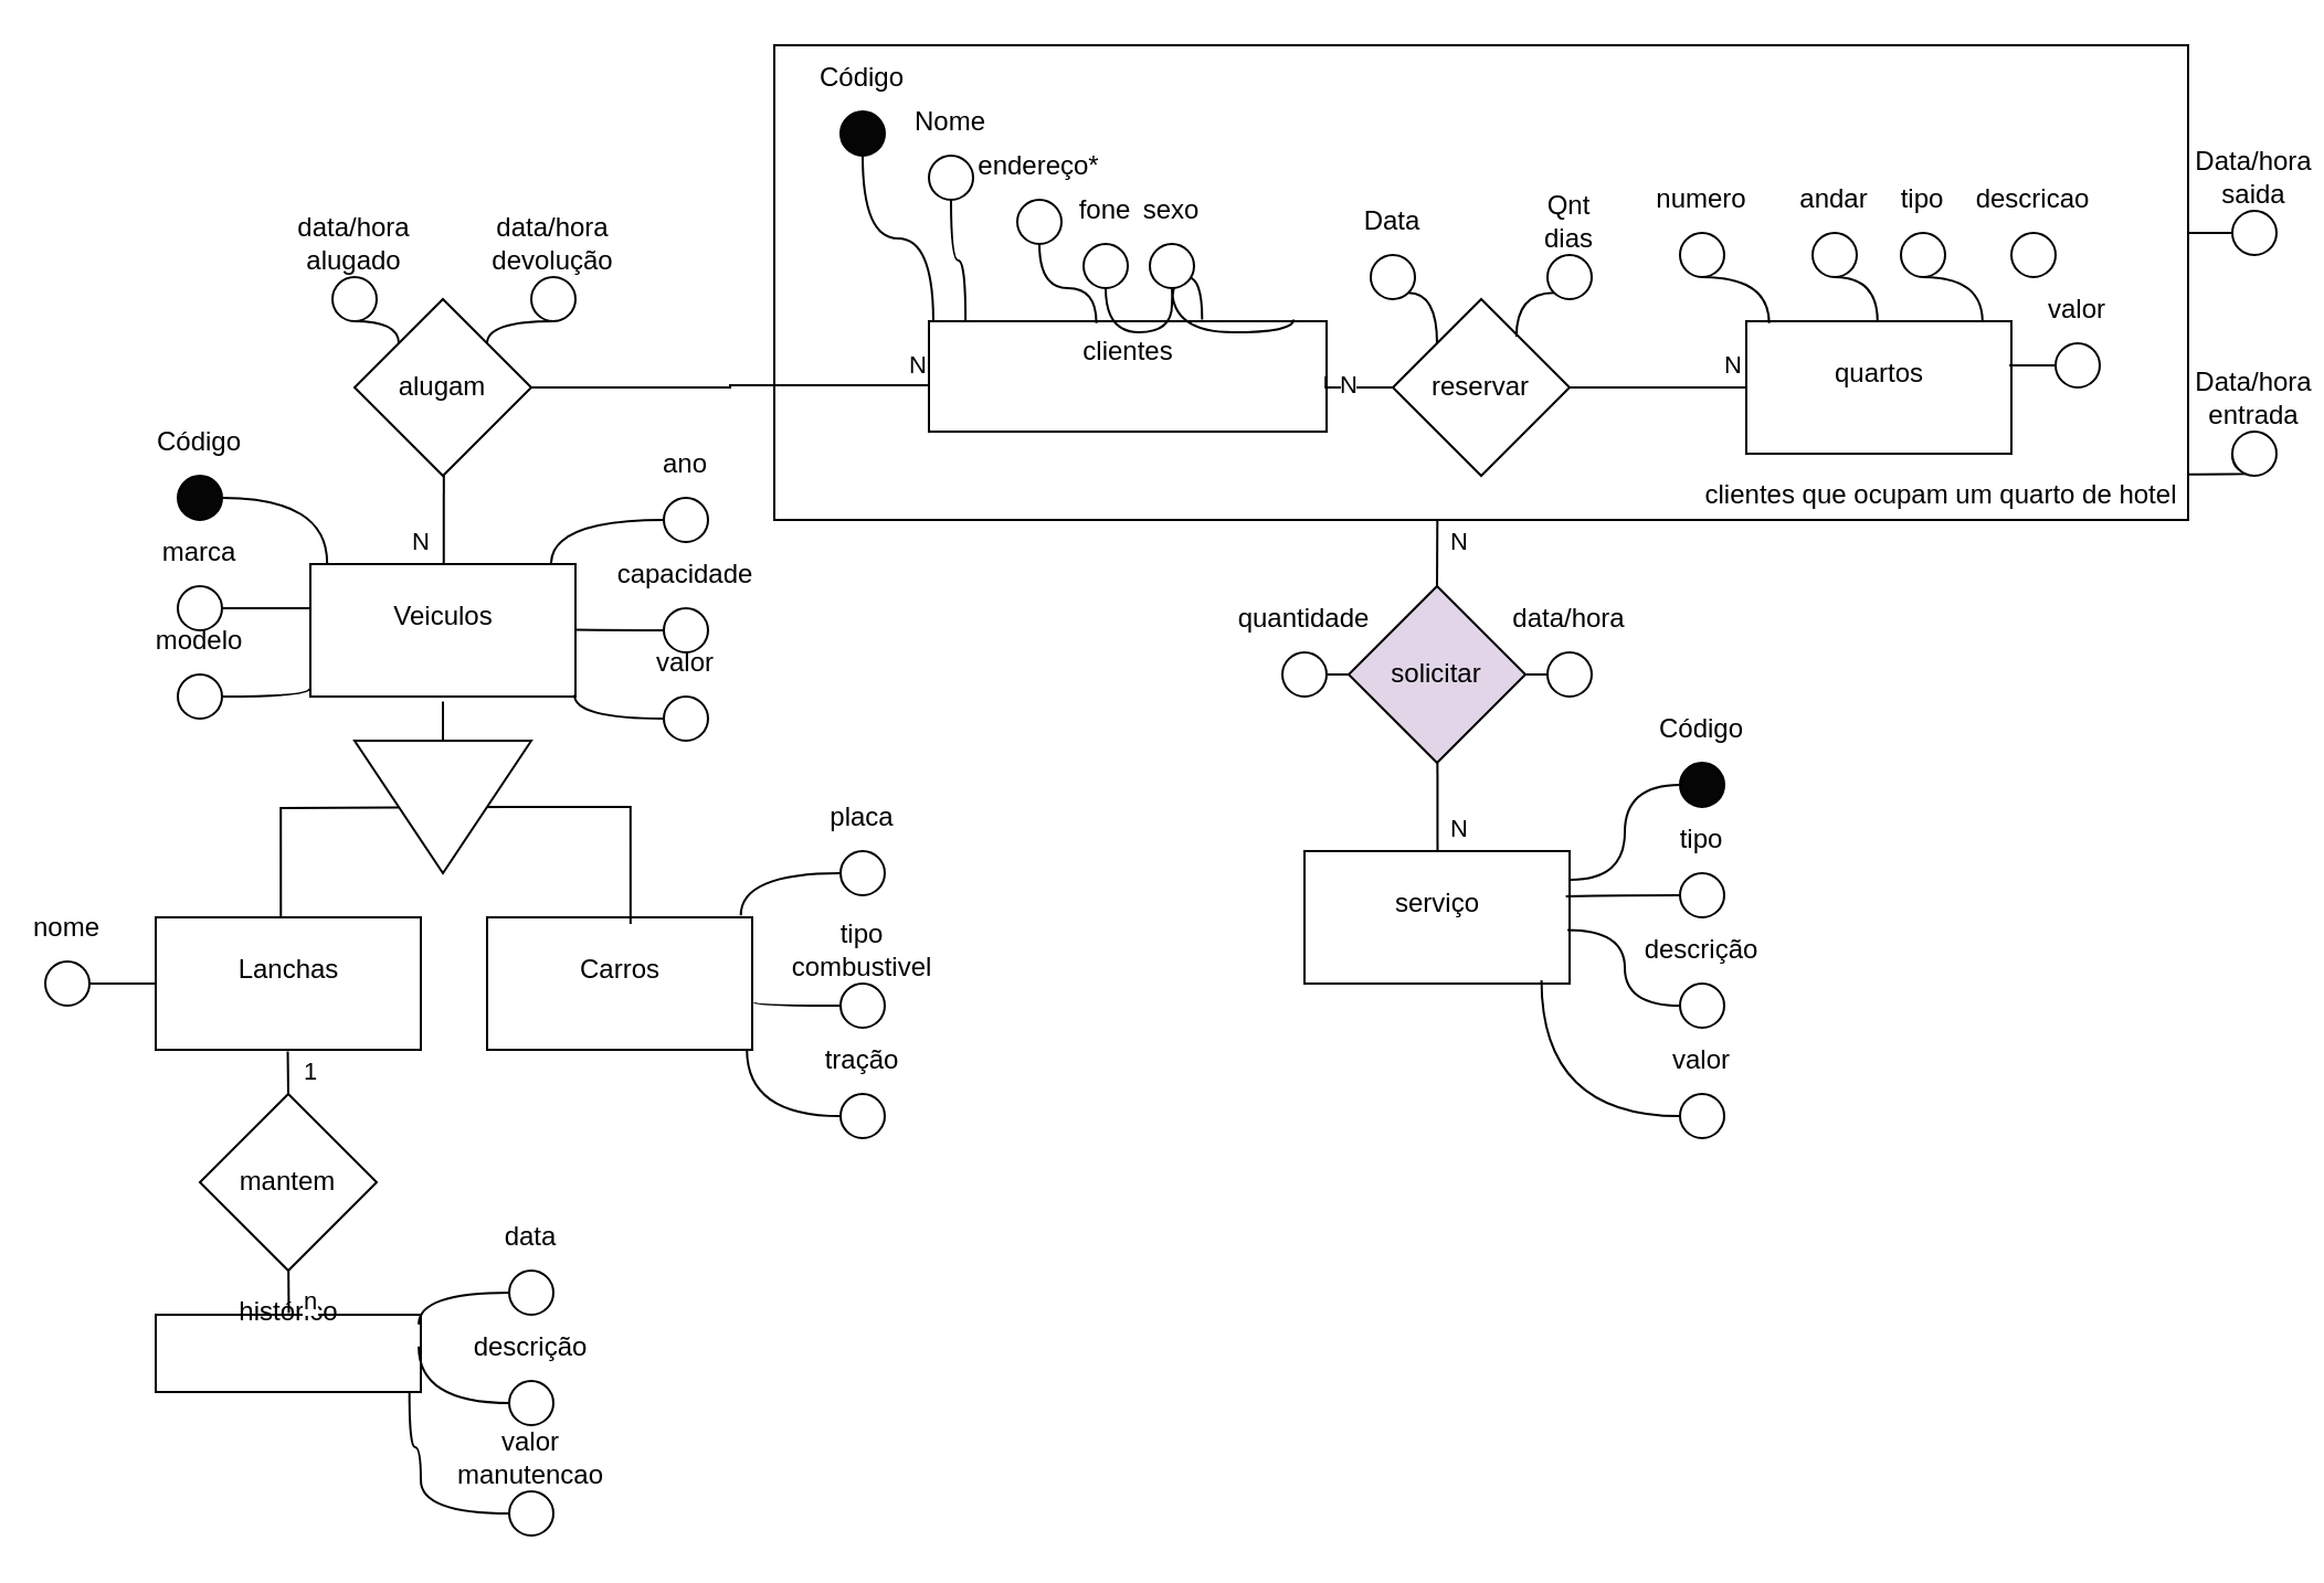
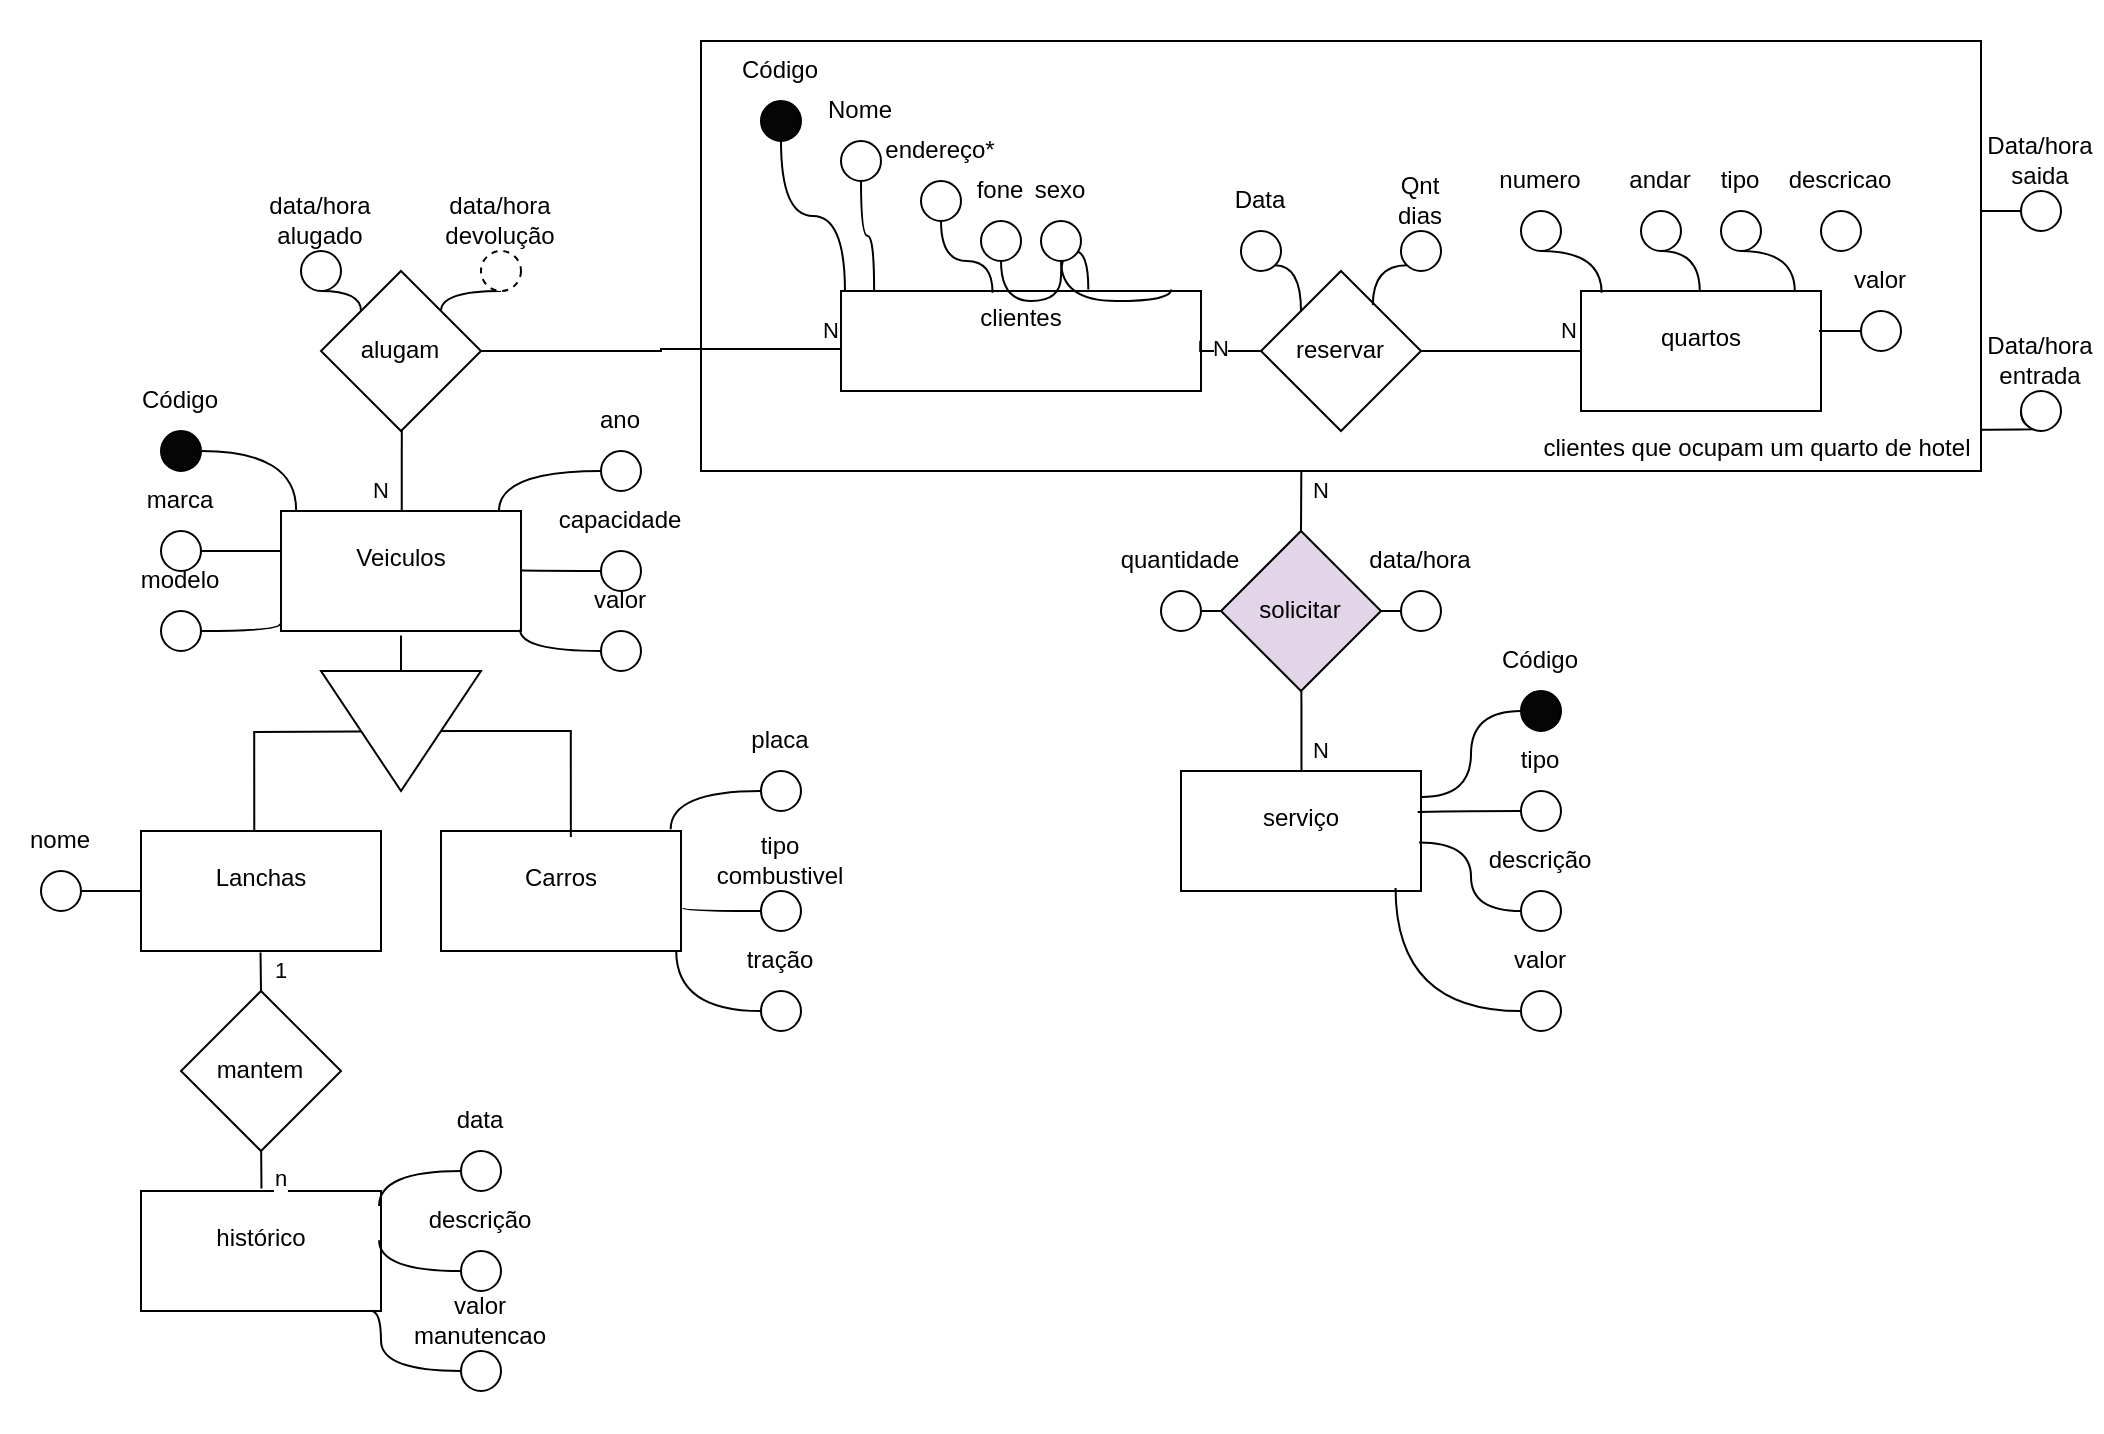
- <mxCell id="88" value="data/hora&lt;br&gt;devolução" style="ellipse;whiteSpace=wrap;html=1;aspect=fixed;spacingTop=-50;" parent="1" vertex="1"><mxGeometry x="240" y="125" width="20" height="20" as="geometry" /></mxCell>
+ <mxCell id="88" value="data/hora&lt;br&gt;devolução" style="ellipse;whiteSpace=wrap;html=1;aspect=fixed;spacingTop=-50;dashed=1;" parent="1" vertex="1"><mxGeometry x="240" y="125" width="20" height="20" as="geometry" /></mxCell>
- <mxCell id="18" value="histórico" style="verticalLabelPosition=bottom;verticalAlign=top;html=1;shape=mxgraph.basic.rect;fillColor2=none;strokeWidth=1;size=20;indent=5;spacingBottom=0;spacingTop=-50;" parent="1" vertex="1"><mxGeometry x="70" y="595" width="120" height="35" as="geometry" /></mxCell>
+ <mxCell id="18" value="histórico" style="verticalLabelPosition=bottom;verticalAlign=top;html=1;shape=mxgraph.basic.rect;fillColor2=none;strokeWidth=1;size=20;indent=5;spacingBottom=0;spacingTop=-50;" parent="1" vertex="1"><mxGeometry x="70" y="595" width="120" height="60" as="geometry" /></mxCell>
